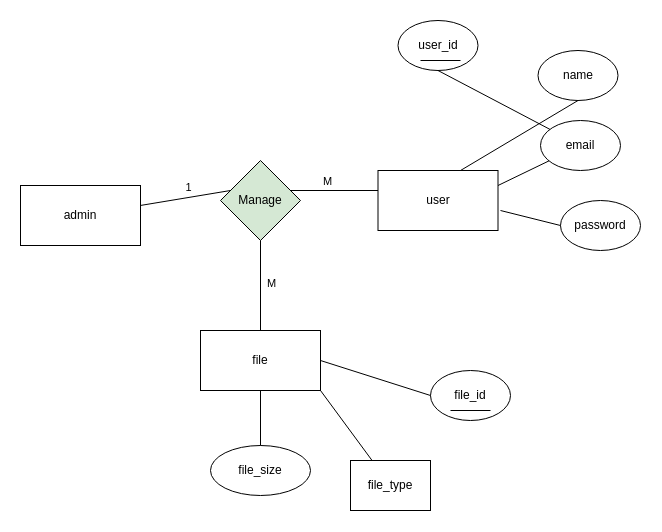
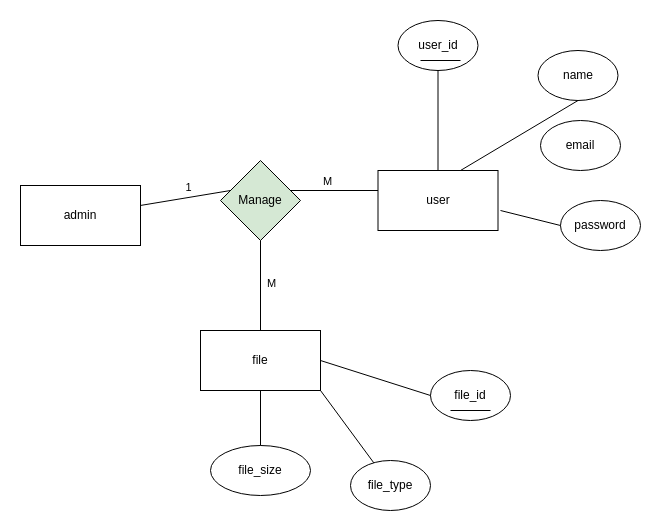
- <mxCell id="15" value="" style="endArrow=none;html=1;rounded=0;exitX=0.5;exitY=1;exitDx=0;exitDy=0;" edge="1" parent="1" source="11" target="13"><mxGeometry width="50" height="50" relative="1" as="geometry"><mxPoint x="300" y="200" as="sourcePoint" /><mxPoint x="387.5" y="200" as="targetPoint" /></mxGeometry></mxCell>
+ <mxCell id="15" value="" style="endArrow=none;html=1;rounded=0;entryX=0.5;entryY=0;entryDx=0;entryDy=0;exitX=0.5;exitY=1;exitDx=0;exitDy=0;" edge="1" parent="1" source="11" target="2"><mxGeometry width="50" height="50" relative="1" as="geometry"><mxPoint x="300" y="200" as="sourcePoint" /><mxPoint x="387.5" y="200" as="targetPoint" /></mxGeometry></mxCell>
- <mxCell id="17" value="" style="endArrow=none;html=1;rounded=0;entryX=1;entryY=0.25;entryDx=0;entryDy=0;" edge="1" parent="1" source="13" target="2"><mxGeometry width="50" height="50" relative="1" as="geometry"><mxPoint x="548" y="110" as="sourcePoint" /><mxPoint x="470" y="180" as="targetPoint" /></mxGeometry></mxCell>
- <mxCell id="21" value="file_type" style="whiteSpace=wrap;html=1;rounded=0;" vertex="1" parent="1"><mxGeometry x="350" y="460" width="80" height="50" as="geometry" /></mxCell>
+ <mxCell id="21" value="file_type" style="ellipse;whiteSpace=wrap;html=1;rounded=0;" vertex="1" parent="1"><mxGeometry x="350" y="460" width="80" height="50" as="geometry" /></mxCell>
